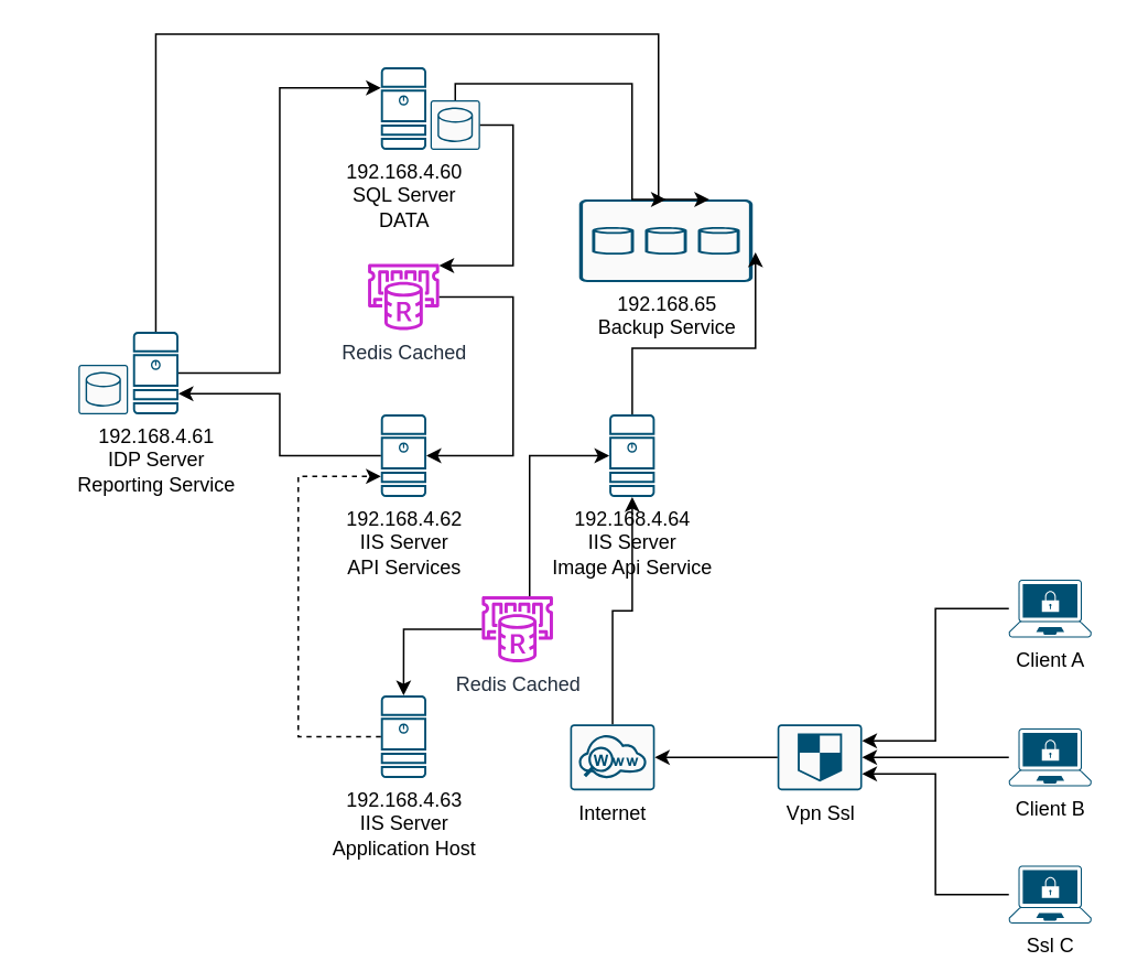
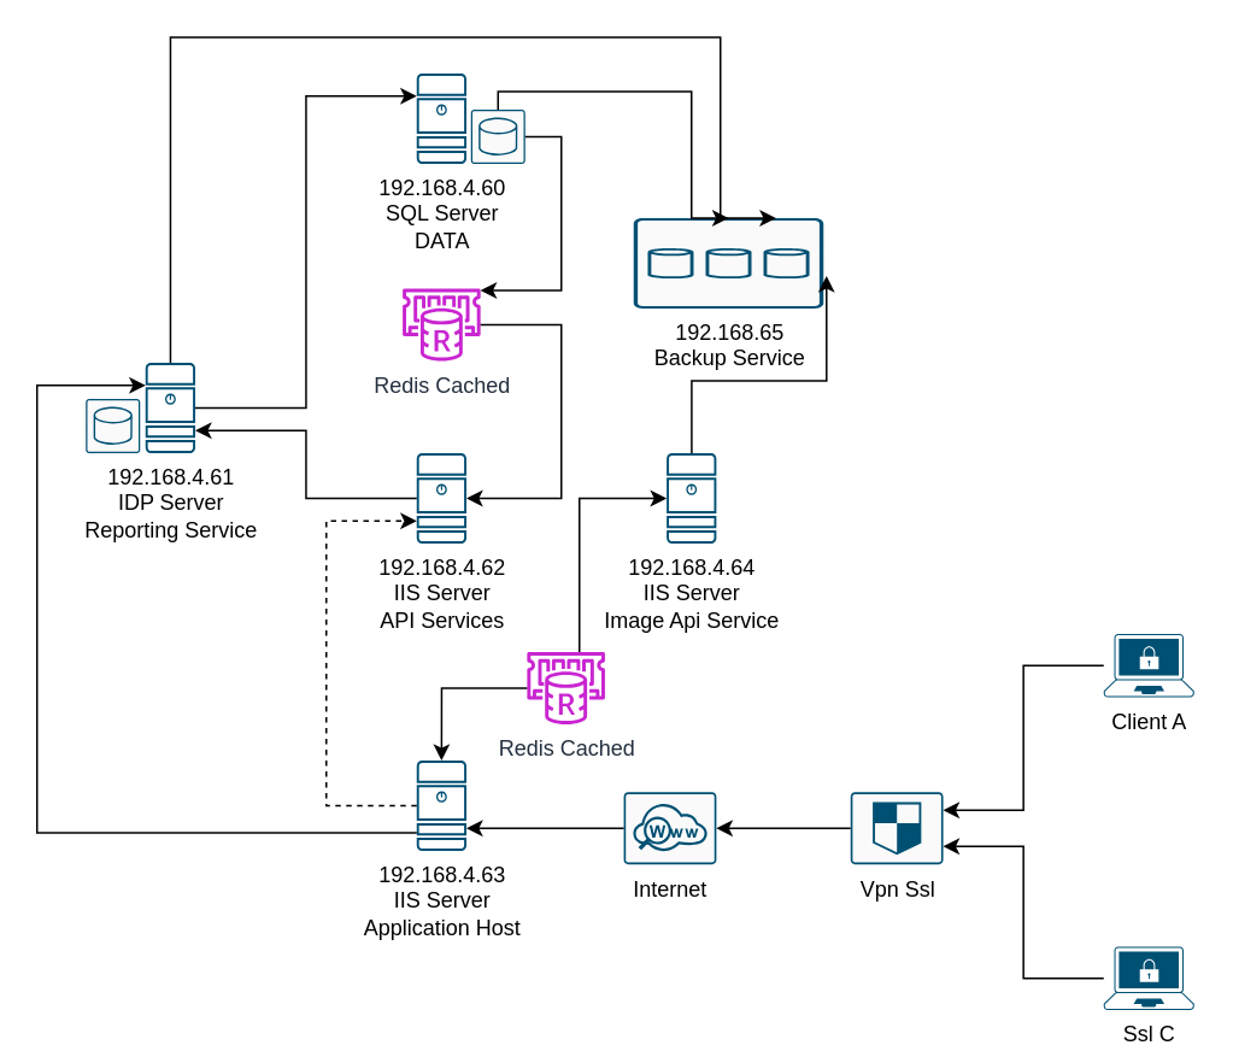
- <mxCell id="25" style="edgeStyle=orthogonalEdgeStyle;rounded=0;orthogonalLoop=1;jettySize=auto;html=1;" parent="1" source="17" target="22" edge="1"><mxGeometry relative="1" as="geometry" /></mxCell>
+ <mxCell id="25" style="edgeStyle=orthogonalEdgeStyle;rounded=0;orthogonalLoop=1;jettySize=auto;html=1;entryX=1;entryY=0.75;entryDx=0;entryDy=0;entryPerimeter=0;" parent="1" source="17" target="11" edge="1"><mxGeometry relative="1" as="geometry" /></mxCell>
+ <mxCell id="13" style="edgeStyle=orthogonalEdgeStyle;rounded=0;orthogonalLoop=1;jettySize=auto;html=1;entryX=0;entryY=0.25;entryDx=0;entryDy=0;entryPerimeter=0;" parent="1" source="11" target="7" edge="1"><mxGeometry relative="1" as="geometry"><Array as="points"><mxPoint x="20" y="460" /><mxPoint x="20" y="213" /></Array></mxGeometry></mxCell>
- <mxCell id="19" value="" style="edgeStyle=orthogonalEdgeStyle;rounded=0;orthogonalLoop=1;jettySize=auto;html=1;" parent="1" source="20" target="16" edge="1"><mxGeometry relative="1" as="geometry" /></mxCell>
- <mxCell id="20" value="Client B" style="points=[[0.13,0.02,0],[0.5,0,0],[0.87,0.02,0],[0.885,0.4,0],[0.985,0.985,0],[0.5,1,0],[0.015,0.985,0],[0.115,0.4,0]];verticalLabelPosition=bottom;sketch=0;html=1;verticalAlign=top;aspect=fixed;align=center;pointerEvents=1;shape=mxgraph.cisco19.secure_endpoints;fillColor=#005073;strokeColor=none;" parent="1" vertex="1"><mxGeometry x="610" y="440" width="50" height="35" as="geometry" /></mxCell>
